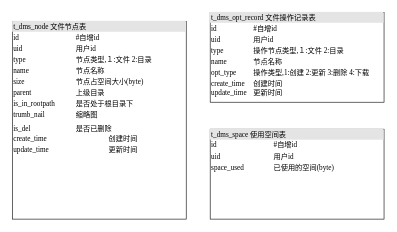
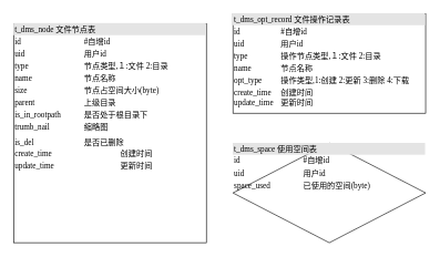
- <mxCell id="4" value="&lt;div style=&quot;box-sizing: border-box ; width: 100% ; background: #e4e4e4 ; padding: 2px&quot;&gt;t_dms_space 使用空间表&lt;/div&gt;&lt;table style=&quot;width: 100% ; font-size: 1em&quot; cellpadding=&quot;2&quot; cellspacing=&quot;0&quot;&gt;&lt;tbody&gt;&lt;tr&gt;&lt;td&gt;id&lt;/td&gt;&lt;td&gt;#自增id&lt;/td&gt;&lt;/tr&gt;&lt;tr&gt;&lt;td&gt;uid&lt;/td&gt;&lt;td&gt;用户id&lt;/td&gt;&lt;/tr&gt;&lt;tr&gt;&lt;td&gt;space_used&lt;/td&gt;&lt;td&gt;已使用的空间(byte)&lt;/td&gt;&lt;/tr&gt;&lt;tr&gt;&lt;td&gt;&lt;br&gt;&lt;/td&gt;&lt;td&gt;&lt;/td&gt;&lt;/tr&gt;&lt;/tbody&gt;&lt;/table&gt;" style="verticalAlign=top;align=left;overflow=fill;html=1;rounded=0;shadow=0;comic=0;labelBackgroundColor=none;strokeWidth=1;fontFamily=Verdana;fontSize=12" vertex="1" parent="1"><mxGeometry x="350" y="215" width="290" height="150" as="geometry" /></mxCell>
+ <mxCell id="4" value="&lt;div style=&quot;box-sizing: border-box ; width: 100% ; background: #e4e4e4 ; padding: 2px&quot;&gt;t_dms_space 使用空间表&lt;/div&gt;&lt;table style=&quot;width: 100% ; font-size: 1em&quot; cellpadding=&quot;2&quot; cellspacing=&quot;0&quot;&gt;&lt;tbody&gt;&lt;tr&gt;&lt;td&gt;id&lt;/td&gt;&lt;td&gt;#自增id&lt;/td&gt;&lt;/tr&gt;&lt;tr&gt;&lt;td&gt;uid&lt;/td&gt;&lt;td&gt;用户id&lt;/td&gt;&lt;/tr&gt;&lt;tr&gt;&lt;td&gt;space_used&lt;/td&gt;&lt;td&gt;已使用的空间(byte)&lt;/td&gt;&lt;/tr&gt;&lt;tr&gt;&lt;td&gt;&lt;br&gt;&lt;/td&gt;&lt;td&gt;&lt;/td&gt;&lt;/tr&gt;&lt;/tbody&gt;&lt;/table&gt;" style="rhombus;verticalAlign=top;align=left;overflow=fill;html=1;shadow=0;comic=0;labelBackgroundColor=none;strokeWidth=1;fontFamily=Verdana;fontSize=12;" vertex="1" parent="1"><mxGeometry x="350" y="215" width="290" height="150" as="geometry" /></mxCell>
